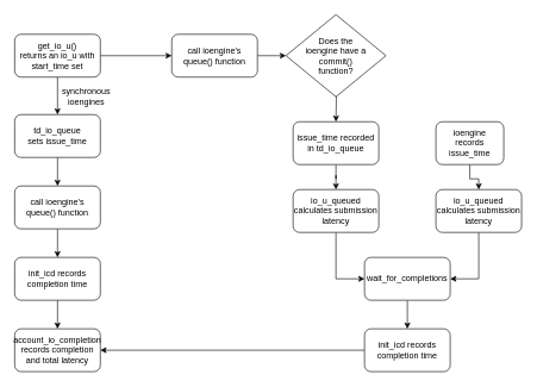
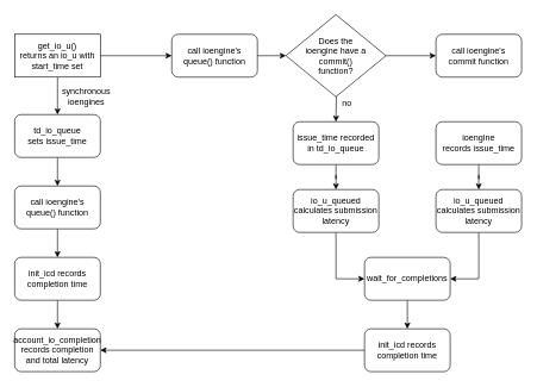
- <mxCell id="4" value="get_io_u()&lt;br&gt;returns an io_u with start_time set" style="rounded=1;whiteSpace=wrap;html=1;fontSize=12;glass=0;strokeWidth=1;shadow=0;" parent="1" vertex="1"><mxGeometry x="20" y="47.5" width="120" height="60" as="geometry" /></mxCell>
+ <mxCell id="4" value="get_io_u()&lt;br&gt;returns an io_u with start_time set" style="whiteSpace=wrap;html=1;fontSize=12;glass=0;strokeWidth=1;shadow=0;rounded=0;" parent="1" vertex="1"><mxGeometry x="20" y="47.5" width="120" height="60" as="geometry" /></mxCell>
+ <mxCell id="8" value="" style="edgeStyle=orthogonalEdgeStyle;rounded=0;orthogonalLoop=1;jettySize=auto;html=1;" edge="1" parent="1" source="9" target="10"><mxGeometry relative="1" as="geometry" /></mxCell>
+ <mxCell id="10" value="call ioengine's&lt;br&gt;commit function" style="rounded=1;whiteSpace=wrap;html=1;" vertex="1" parent="1"><mxGeometry x="610" y="47.5" width="120" height="60" as="geometry" /></mxCell>
+ <mxCell id="15" value="no" style="text;html=1;align=center;verticalAlign=middle;resizable=0;points=[];autosize=1;strokeColor=none;" vertex="1" parent="1"><mxGeometry x="470" y="135" width="30" height="20" as="geometry" /></mxCell>
- <mxCell id="12" value="ioengine&lt;br&gt;records issue_time" style="whiteSpace=wrap;html=1;rounded=1;" vertex="1" parent="1"><mxGeometry x="610" y="170" width="95" height="60" as="geometry" /></mxCell>
+ <mxCell id="12" value="ioengine&lt;br&gt;records issue_time" style="whiteSpace=wrap;html=1;rounded=1;" vertex="1" parent="1"><mxGeometry x="610" y="170" width="120" height="60" as="geometry" /></mxCell>
